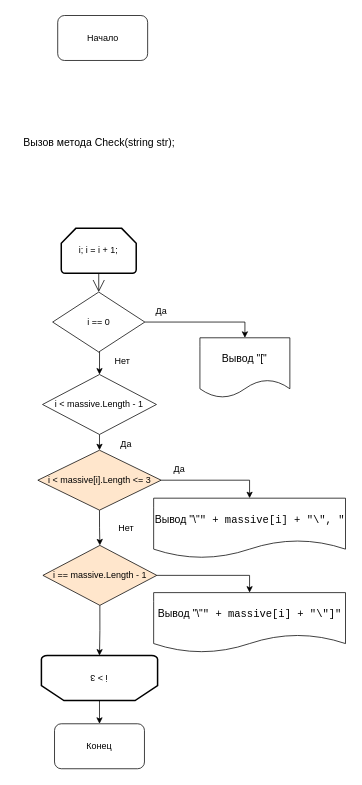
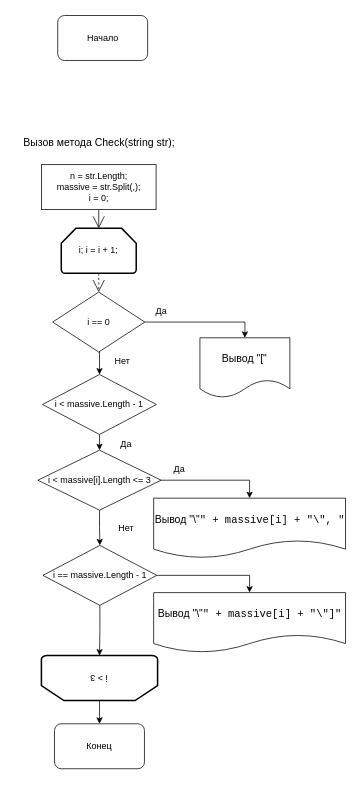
+ <mxCell id="4" value="n = str.Length;&lt;br&gt;massive = str.Split(,);&lt;br&gt;i = 0;" style="rounded=0;whiteSpace=wrap;html=1;hachureGap=4;" parent="1" vertex="1"><mxGeometry x="54.75" y="219" width="153" height="60" as="geometry" /></mxCell>
+ <mxCell id="3" style="edgeStyle=none;rounded=0;orthogonalLoop=1;jettySize=auto;html=1;exitX=0.5;exitY=1;exitDx=0;exitDy=0;entryX=0.5;entryY=0;entryDx=0;entryDy=0;entryPerimeter=0;endArrow=open;startSize=14;endSize=14;sourcePerimeterSpacing=8;targetPerimeterSpacing=8;" parent="1" source="4" target="11" edge="1"><mxGeometry relative="1" as="geometry" /></mxCell>
- <mxCell id="10" style="edgeStyle=none;rounded=0;orthogonalLoop=1;jettySize=auto;html=1;exitX=0.5;exitY=1;exitDx=0;exitDy=0;exitPerimeter=0;entryX=0.5;entryY=0;entryDx=0;entryDy=0;endArrow=open;startSize=14;endSize=14;sourcePerimeterSpacing=8;targetPerimeterSpacing=8;" parent="1" source="11" target="7" edge="1"><mxGeometry relative="1" as="geometry" /></mxCell>
+ <mxCell id="10" style="edgeStyle=none;rounded=0;orthogonalLoop=1;jettySize=auto;html=1;exitX=0.5;exitY=1;exitDx=0;exitDy=0;exitPerimeter=0;entryX=0.5;entryY=0;entryDx=0;entryDy=0;endArrow=open;startSize=14;endSize=14;sourcePerimeterSpacing=8;targetPerimeterSpacing=8;dashed=1;" parent="1" source="11" target="7" edge="1"><mxGeometry relative="1" as="geometry" /></mxCell>
- <mxCell id="22" value="i &amp;lt; massive[i].Length &amp;lt;= 3" style="rhombus;whiteSpace=wrap;html=1;hachureGap=4;fillColor=#ffe6cc;" vertex="1" parent="1"><mxGeometry x="50" y="600" width="164.5" height="80" as="geometry" /></mxCell>
+ <mxCell id="22" value="i &amp;lt; massive[i].Length &amp;lt;= 3" style="rhombus;whiteSpace=wrap;html=1;hachureGap=4;" vertex="1" parent="1"><mxGeometry x="50" y="600" width="164.5" height="80" as="geometry" /></mxCell>
- <mxCell id="26" value="i == massive.Length - 1" style="rhombus;whiteSpace=wrap;html=1;hachureGap=4;fillColor=#ffe6cc;" vertex="1" parent="1"><mxGeometry x="56.75" y="727" width="152" height="80" as="geometry" /></mxCell>
+ <mxCell id="26" value="i == massive.Length - 1" style="rhombus;whiteSpace=wrap;html=1;hachureGap=4;" vertex="1" parent="1"><mxGeometry x="56.75" y="727" width="152" height="80" as="geometry" /></mxCell>
